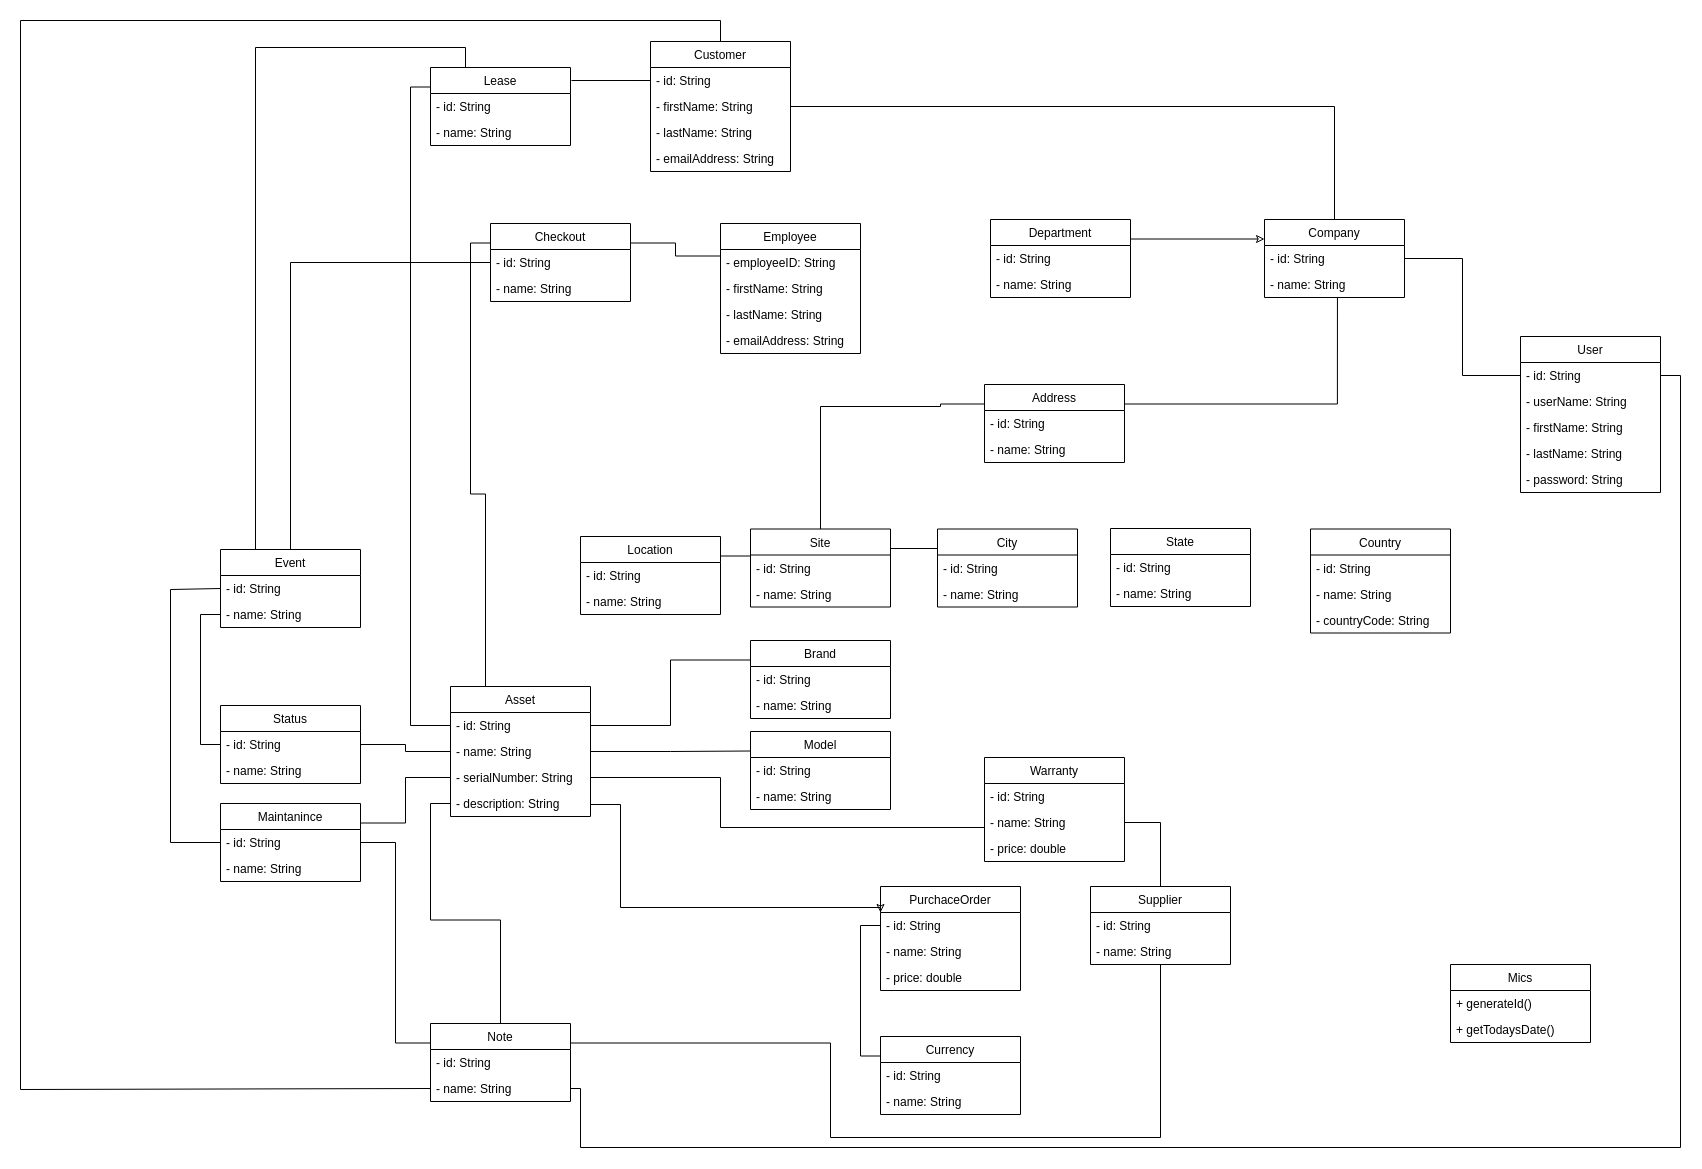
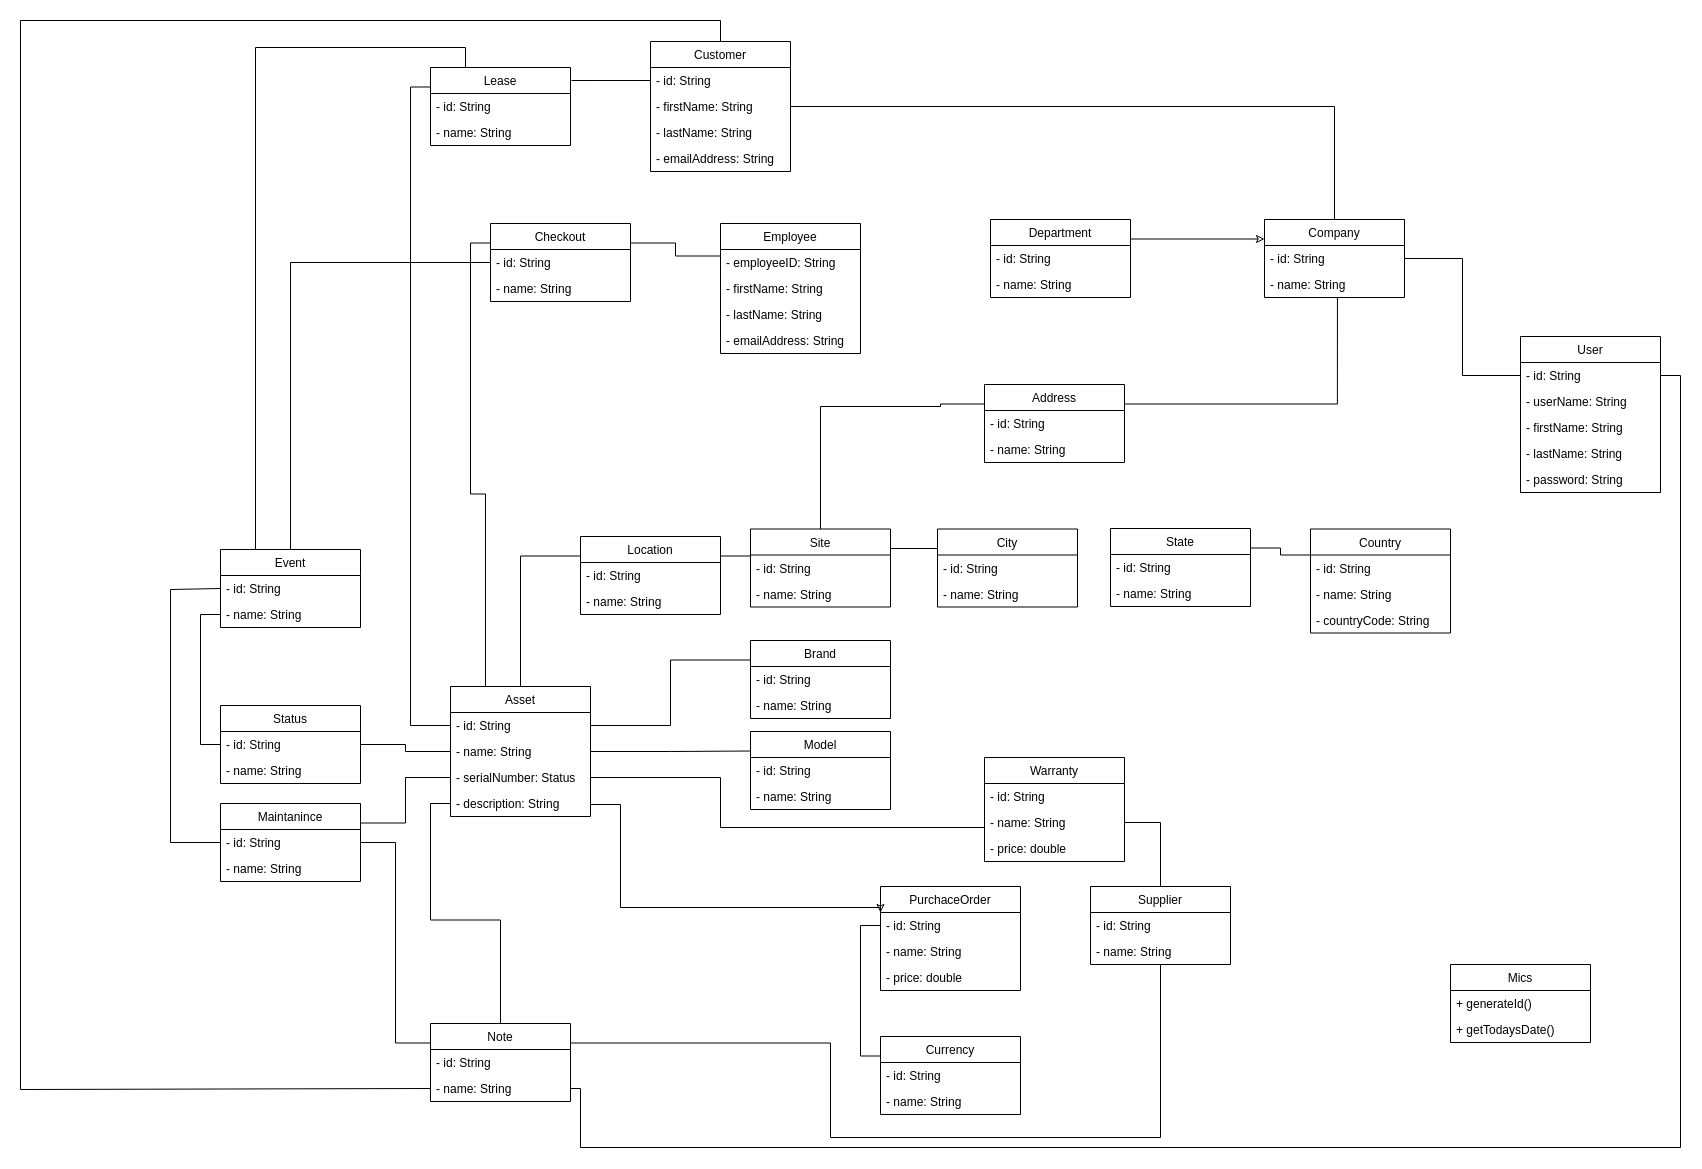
+ <mxCell id="51" style="edgeStyle=orthogonalEdgeStyle;rounded=0;orthogonalLoop=1;jettySize=auto;html=1;exitX=1;exitY=0.25;exitDx=0;exitDy=0;entryX=0;entryY=0.25;entryDx=0;entryDy=0;endArrow=none;endFill=0;" edge="1" parent="1" source="52" target="20"><mxGeometry relative="1" as="geometry" /></mxCell>
+ <mxCell id="24" style="edgeStyle=orthogonalEdgeStyle;rounded=0;orthogonalLoop=1;jettySize=auto;html=1;exitX=0.5;exitY=0;exitDx=0;exitDy=0;entryX=0;entryY=0.25;entryDx=0;entryDy=0;endArrow=none;endFill=0;" edge="1" parent="1" source="27" target="17"><mxGeometry relative="1" as="geometry" /></mxCell>
- <mxCell id="30" value="- serialNumber: String" style="text;strokeColor=none;fillColor=none;align=left;verticalAlign=top;spacingLeft=4;spacingRight=4;overflow=hidden;rotatable=0;points=[[0,0.5],[1,0.5]];portConstraint=eastwest;" vertex="1" parent="27"><mxGeometry y="78" width="140" height="26" as="geometry" /></mxCell>
+ <mxCell id="30" value="- serialNumber: Status" style="text;strokeColor=none;fillColor=none;align=left;verticalAlign=top;spacingLeft=4;spacingRight=4;overflow=hidden;rotatable=0;points=[[0,0.5],[1,0.5]];portConstraint=eastwest;" vertex="1" parent="27"><mxGeometry y="78" width="140" height="26" as="geometry" /></mxCell>
